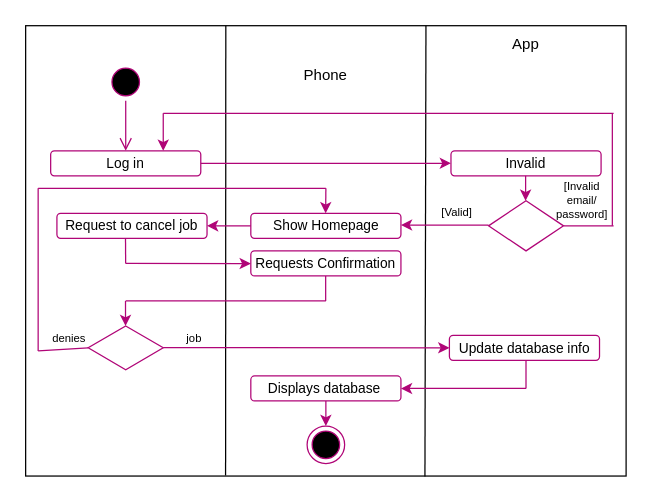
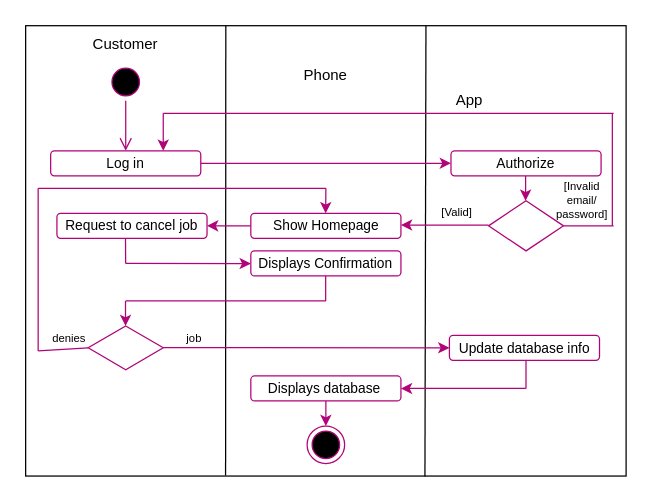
+ <mxCell id="5" value="Customer" style="text;html=1;strokeColor=none;fillColor=none;align=center;verticalAlign=middle;whiteSpace=wrap;rounded=0;" parent="1" vertex="1"><mxGeometry x="70" y="20" width="60" height="30" as="geometry" /></mxCell>
- <mxCell id="7" value="App" style="text;html=1;strokeColor=none;fillColor=none;align=center;verticalAlign=middle;whiteSpace=wrap;rounded=0;" parent="1" vertex="1"><mxGeometry x="390" y="20" width="60" height="30" as="geometry" /></mxCell>
+ <mxCell id="7" value="App" style="text;html=1;strokeColor=none;fillColor=none;align=center;verticalAlign=middle;whiteSpace=wrap;rounded=0;" parent="1" vertex="1"><mxGeometry x="345" y="65" width="60" height="30" as="geometry" /></mxCell>
- <mxCell id="14" value="Invalid" style="text;html=1;strokeColor=none;fillColor=none;align=center;verticalAlign=middle;whiteSpace=wrap;rounded=0;fontSize=11;" parent="1" vertex="1"><mxGeometry x="390" y="115" width="60" height="30" as="geometry" /></mxCell>
+ <mxCell id="14" value="Authorize" style="text;html=1;strokeColor=none;fillColor=none;align=center;verticalAlign=middle;whiteSpace=wrap;rounded=0;fontSize=11;" parent="1" vertex="1"><mxGeometry x="390" y="115" width="60" height="30" as="geometry" /></mxCell>
- <mxCell id="39" value="&lt;font style=&quot;font-size: 11px&quot;&gt;Requests Confirmation&lt;/font&gt;" style="text;html=1;strokeColor=none;fillColor=none;align=center;verticalAlign=middle;whiteSpace=wrap;rounded=0;fontSize=11;" parent="1" vertex="1"><mxGeometry x="200" y="195" width="120" height="30" as="geometry" /></mxCell>
+ <mxCell id="39" value="&lt;font style=&quot;font-size: 11px&quot;&gt;Displays Confirmation&lt;/font&gt;" style="text;html=1;strokeColor=none;fillColor=none;align=center;verticalAlign=middle;whiteSpace=wrap;rounded=0;fontSize=11;" parent="1" vertex="1"><mxGeometry x="200" y="195" width="120" height="30" as="geometry" /></mxCell>
